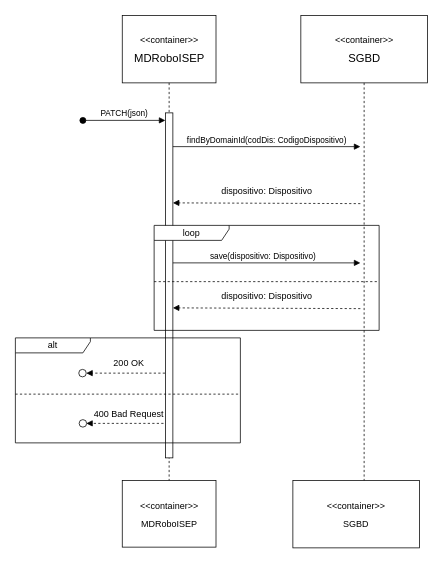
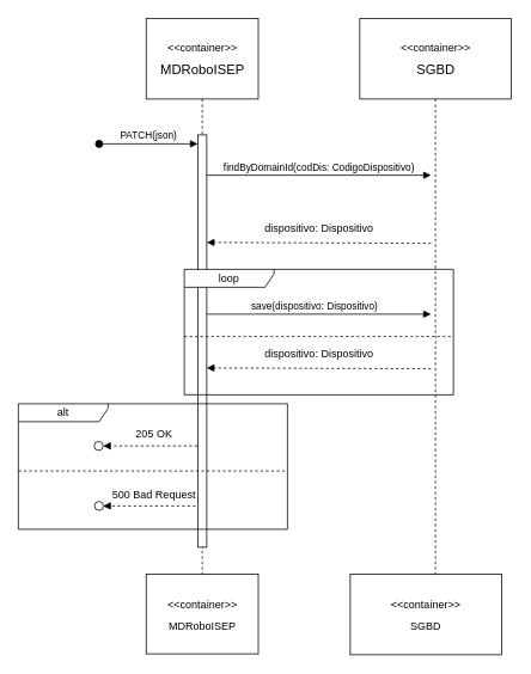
- <mxCell id="23" value="200 OK" style="text;html=1;align=center;verticalAlign=middle;resizable=0;points=[];autosize=1;strokeColor=none;fillColor=none;" vertex="1" parent="16"><mxGeometry x="120.5" y="19" width="60" height="30" as="geometry" /></mxCell>
+ <mxCell id="23" value="205 OK" style="text;html=1;align=center;verticalAlign=middle;resizable=0;points=[];autosize=1;strokeColor=none;fillColor=none;" vertex="1" parent="16"><mxGeometry x="120.5" y="19" width="60" height="30" as="geometry" /></mxCell>
- <mxCell id="18" value="400&amp;nbsp;Bad Request" style="text;html=1;align=center;verticalAlign=middle;resizable=0;points=[];autosize=1;strokeColor=none;fillColor=none;" vertex="1" parent="16"><mxGeometry x="90.5" y="87" width="120" height="30" as="geometry" /></mxCell>
+ <mxCell id="18" value="500&amp;nbsp;Bad Request" style="text;html=1;align=center;verticalAlign=middle;resizable=0;points=[];autosize=1;strokeColor=none;fillColor=none;" vertex="1" parent="16"><mxGeometry x="90.5" y="87" width="120" height="30" as="geometry" /></mxCell>
